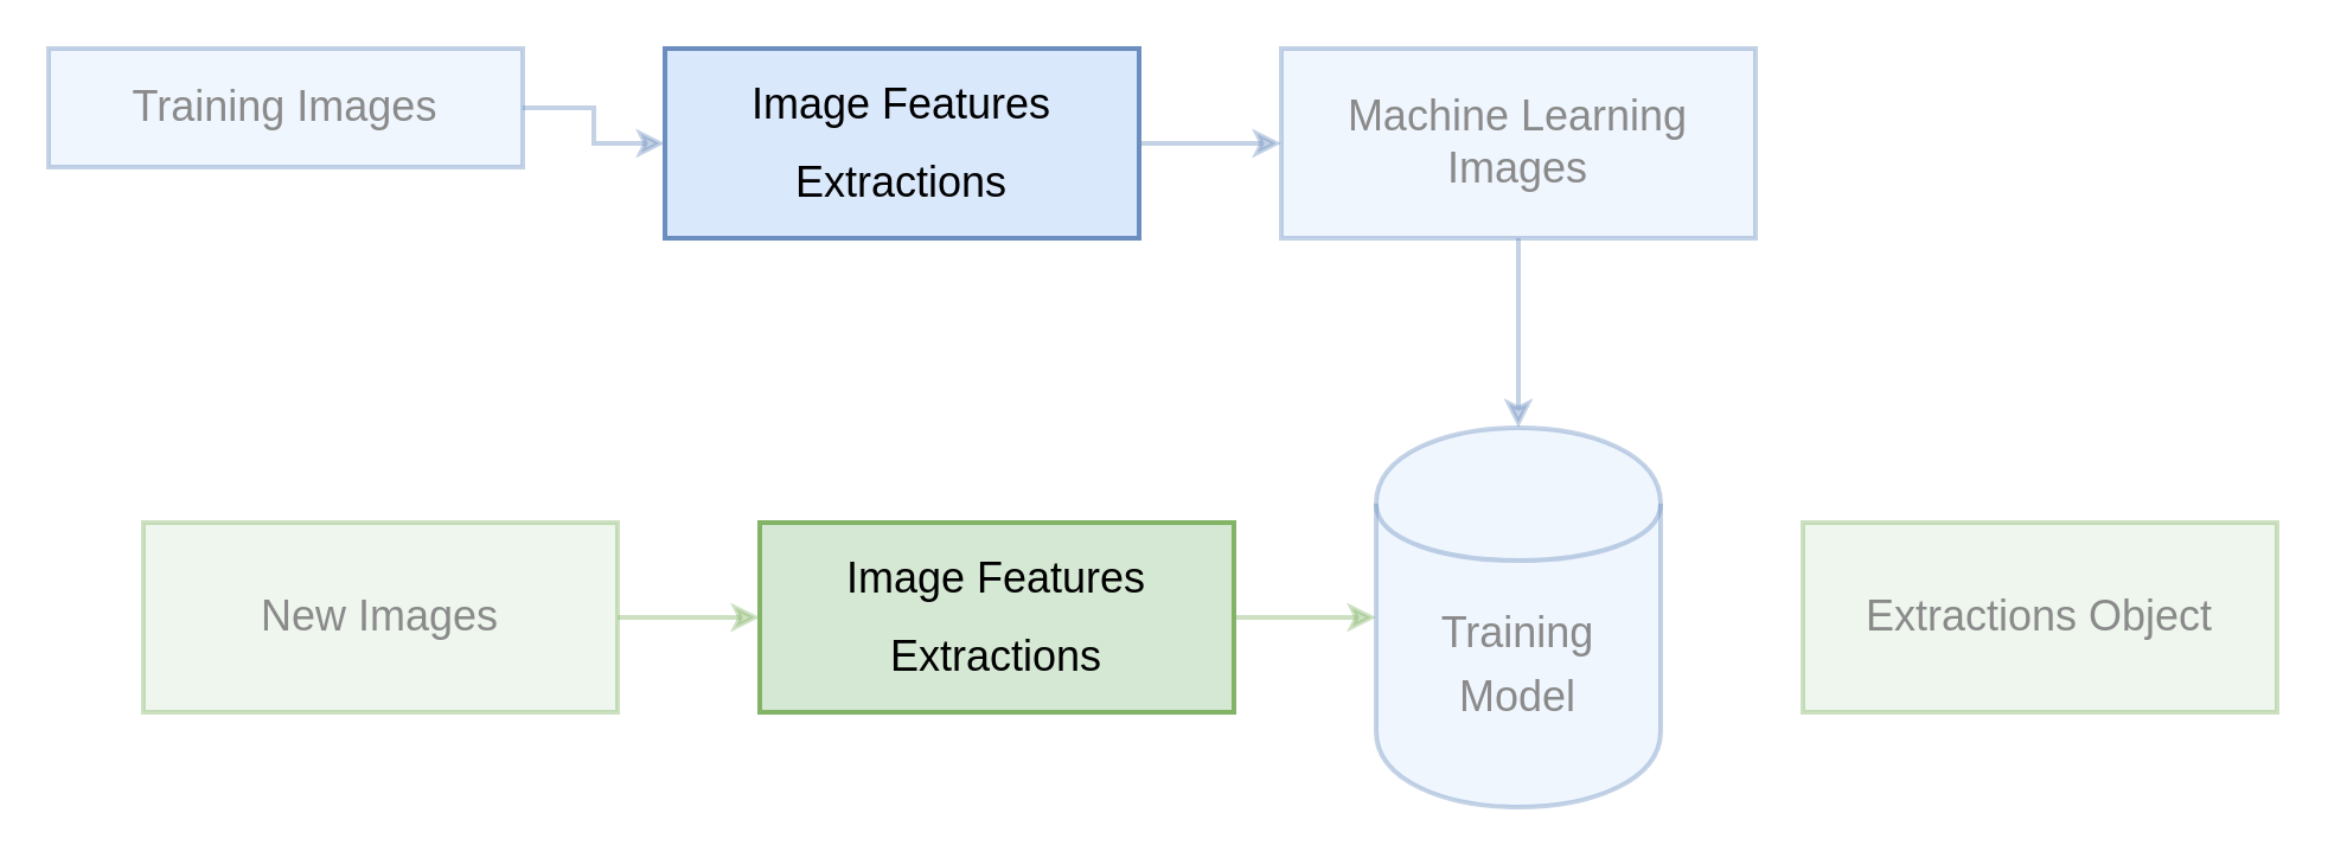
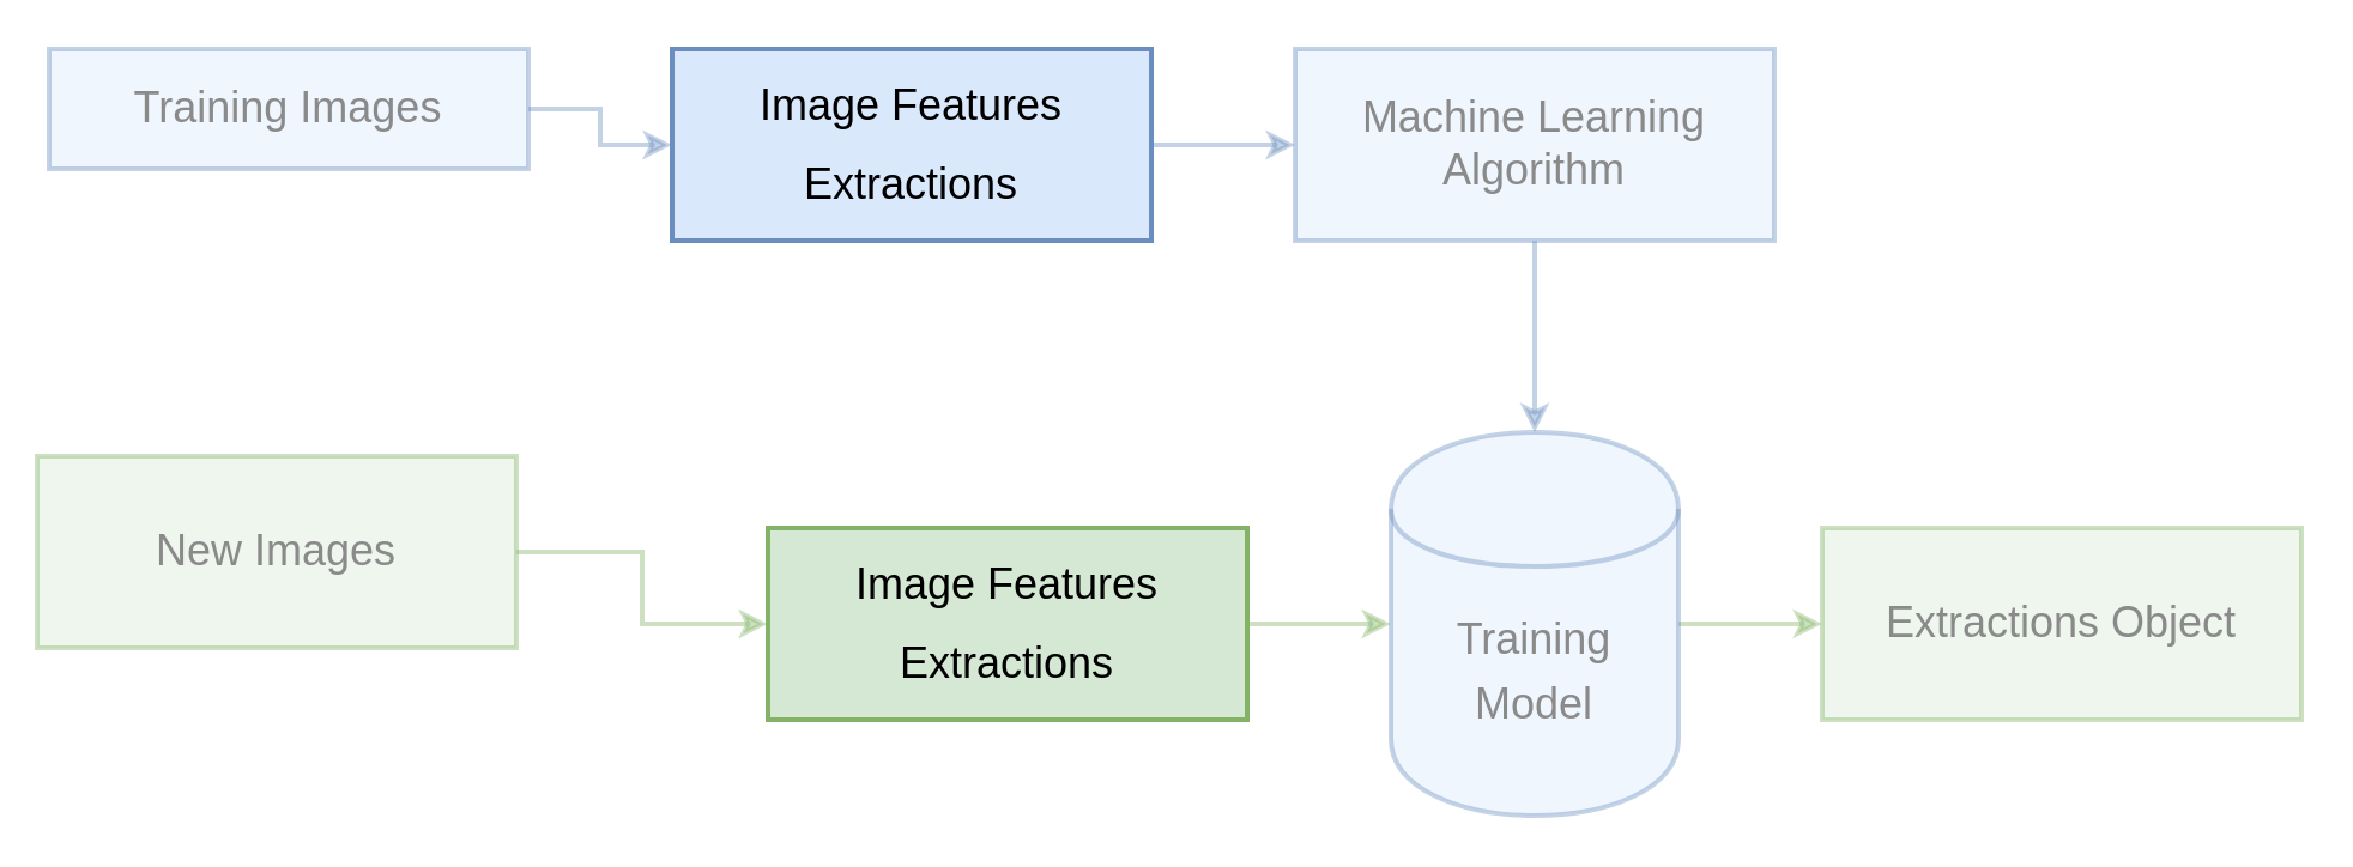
- <mxCell id="7" value="&lt;font style=&quot;font-size: 18px&quot;&gt;&lt;font color=&quot;#8a8a8a&quot;&gt;Machine Learning&lt;br&gt;Images&lt;/font&gt;&lt;br&gt;&lt;/font&gt;" style="rounded=0;whiteSpace=wrap;html=1;strokeWidth=2;fillColor=#dae8fc;strokeColor=#6c8ebf;opacity=40;" vertex="1" parent="1"><mxGeometry x="540" y="20" width="200" height="80" as="geometry" /></mxCell>
+ <mxCell id="7" value="&lt;font style=&quot;font-size: 18px&quot;&gt;&lt;font color=&quot;#8a8a8a&quot;&gt;Machine Learning&lt;br&gt;Algorithm&lt;/font&gt;&lt;br&gt;&lt;/font&gt;" style="rounded=0;whiteSpace=wrap;html=1;strokeWidth=2;fillColor=#dae8fc;strokeColor=#6c8ebf;opacity=40;" vertex="1" parent="1"><mxGeometry x="540" y="20" width="200" height="80" as="geometry" /></mxCell>
- <mxCell id="11" value="&lt;font style=&quot;font-size: 18px&quot;&gt;&lt;font color=&quot;#8a8a8a&quot;&gt;New Images&lt;/font&gt;&lt;br&gt;&lt;/font&gt;" style="rounded=0;whiteSpace=wrap;html=1;strokeWidth=2;fillColor=#d5e8d4;strokeColor=#82b366;opacity=40;" vertex="1" parent="1"><mxGeometry x="60" y="220" width="200" height="80" as="geometry" /></mxCell>
+ <mxCell id="11" value="&lt;font style=&quot;font-size: 18px&quot;&gt;&lt;font color=&quot;#8a8a8a&quot;&gt;New Images&lt;/font&gt;&lt;br&gt;&lt;/font&gt;" style="rounded=0;whiteSpace=wrap;html=1;strokeWidth=2;fillColor=#d5e8d4;strokeColor=#82b366;opacity=40;" vertex="1" parent="1"><mxGeometry x="15" y="190" width="200" height="80" as="geometry" /></mxCell>
+ <mxCell id="8" style="edgeStyle=orthogonalEdgeStyle;rounded=0;orthogonalLoop=1;jettySize=auto;html=1;entryX=0;entryY=0.5;entryDx=0;entryDy=0;strokeWidth=2;fillColor=#d5e8d4;strokeColor=#82b366;opacity=40;" edge="1" parent="1" source="9" target="14"><mxGeometry relative="1" as="geometry" /></mxCell>
